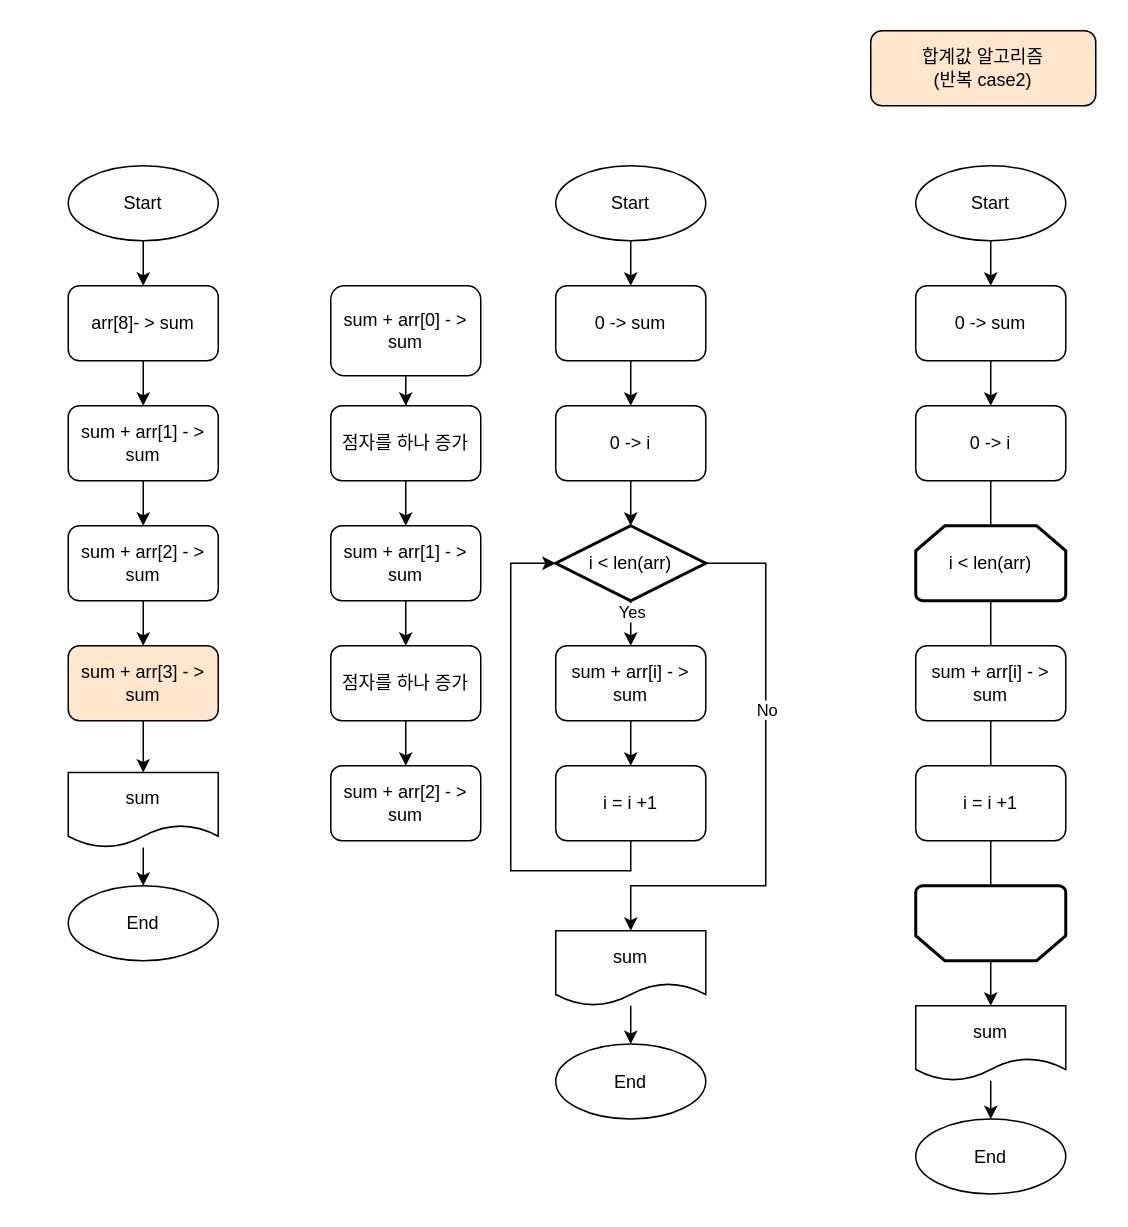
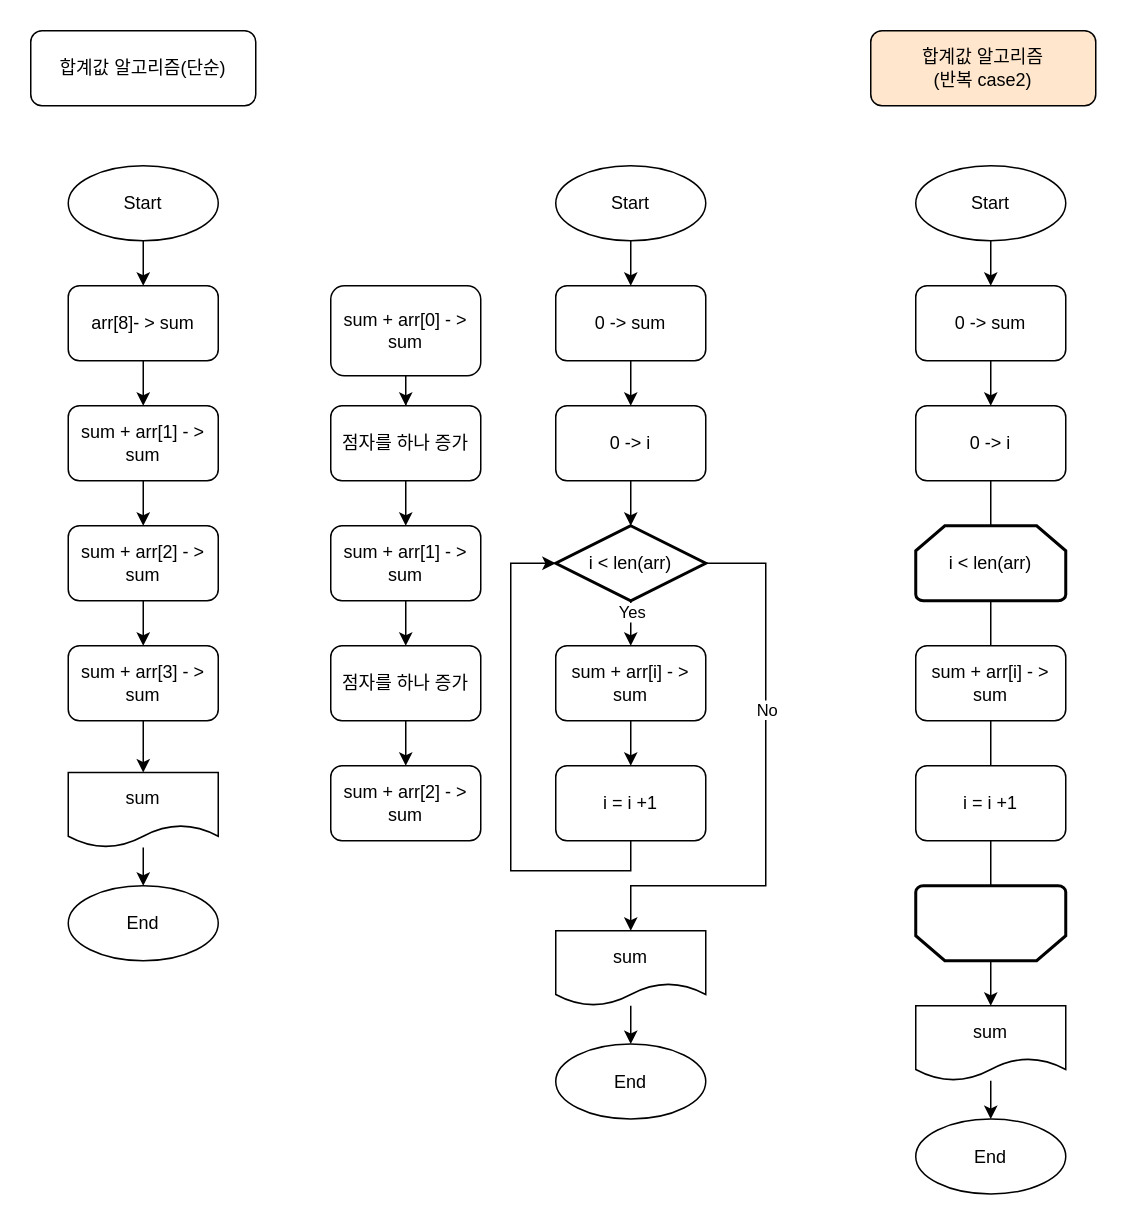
+ <mxCell id="4" value="합계값 알고리즘(단순)" style="rounded=1;whiteSpace=wrap;html=1;" vertex="1" parent="1"><mxGeometry x="20" y="20" width="150" height="50" as="geometry" /></mxCell>
- <mxCell id="12" value="sum + arr[3] - &amp;gt; sum" style="rounded=1;whiteSpace=wrap;html=1;fillColor=#ffe6cc;" vertex="1" parent="1"><mxGeometry x="45" y="430" width="100" height="50" as="geometry" /></mxCell>
+ <mxCell id="12" value="sum + arr[3] - &amp;gt; sum" style="rounded=1;whiteSpace=wrap;html=1;" vertex="1" parent="1"><mxGeometry x="45" y="430" width="100" height="50" as="geometry" /></mxCell>
